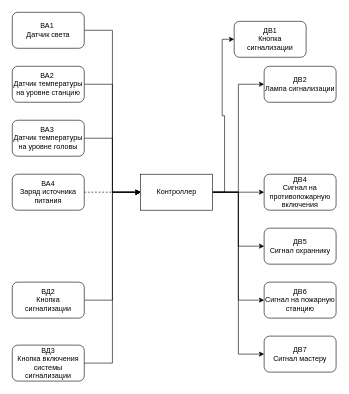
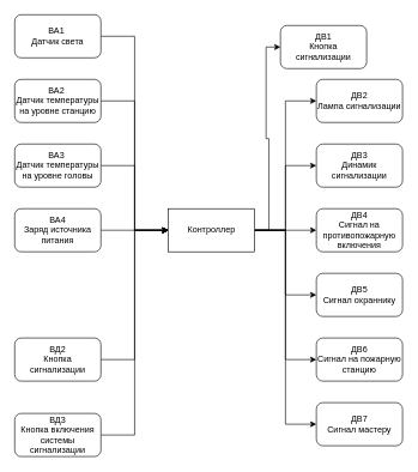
+ <mxCell id="16" style="edgeStyle=orthogonalEdgeStyle;rounded=0;orthogonalLoop=1;jettySize=auto;html=1;entryX=0;entryY=0.5;entryDx=0;entryDy=0;" edge="1" parent="1" source="21" target="24"><mxGeometry relative="1" as="geometry" /></mxCell>
+ <mxCell id="24" value="ДВ3&lt;br&gt;Динамик сигнализации" style="rounded=1;whiteSpace=wrap;html=1;" vertex="1" parent="1"><mxGeometry x="440" y="200" width="120" height="60" as="geometry" /></mxCell>
- <mxCell id="8" style="edgeStyle=orthogonalEdgeStyle;rounded=0;orthogonalLoop=1;jettySize=auto;html=1;entryX=0;entryY=0.5;entryDx=0;entryDy=0;dashed=1;" edge="1" parent="1" source="9" target="21"><mxGeometry relative="1" as="geometry"><mxPoint x="180" y="350" as="targetPoint" /></mxGeometry></mxCell>
+ <mxCell id="8" style="edgeStyle=orthogonalEdgeStyle;rounded=0;orthogonalLoop=1;jettySize=auto;html=1;entryX=0;entryY=0.5;entryDx=0;entryDy=0;" edge="1" parent="1" source="9" target="21"><mxGeometry relative="1" as="geometry"><mxPoint x="180" y="350" as="targetPoint" /></mxGeometry></mxCell>
